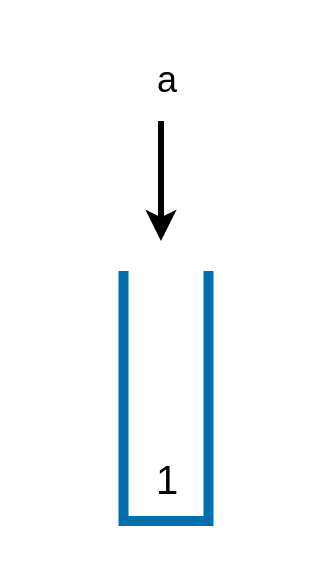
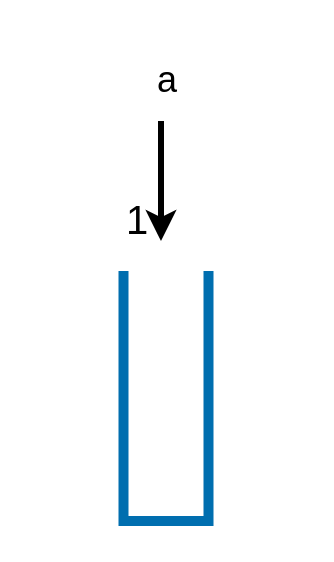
- <mxCell id="3" value="&lt;font style=&quot;font-size: 20px;&quot;&gt;1&lt;/font&gt;" style="text;html=1;align=center;verticalAlign=middle;resizable=0;points=[];autosize=1;strokeColor=none;fillColor=none;" vertex="1" parent="1"><mxGeometry x="67.5" y="218.75" width="30" height="40" as="geometry" /></mxCell>
+ <mxCell id="3" value="&lt;font style=&quot;font-size: 20px;&quot;&gt;1&lt;/font&gt;" style="text;html=1;align=center;verticalAlign=middle;resizable=0;points=[];autosize=1;strokeColor=none;fillColor=none;" vertex="1" parent="1"><mxGeometry x="52.5" y="88.75" width="30" height="40" as="geometry" /></mxCell>
